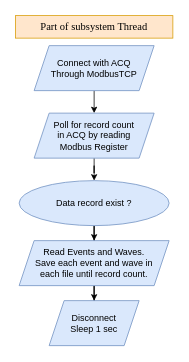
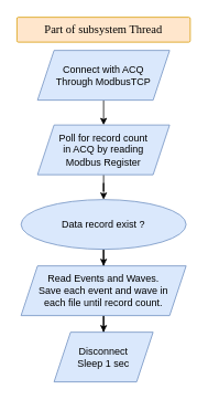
- <mxCell id="11" value="&lt;font style=&quot;font-size: 14px;&quot; face=&quot;Lucida Console&quot;&gt;Part of subsystem Thread&lt;/font&gt;" style="whiteSpace=wrap;html=1;arcSize=6;fillColor=#ffe6cc;strokeColor=#d79b00;rounded=0;" vertex="1" parent="1"><mxGeometry x="20" y="20" width="210" height="30" as="geometry" /></mxCell>
+ <mxCell id="11" value="&lt;font style=&quot;font-size: 14px;&quot; face=&quot;Lucida Console&quot;&gt;Part of subsystem Thread&lt;/font&gt;" style="rounded=1;whiteSpace=wrap;html=1;arcSize=6;fillColor=#ffe6cc;strokeColor=#d79b00;" vertex="1" parent="1"><mxGeometry x="20" y="20" width="210" height="30" as="geometry" /></mxCell>
